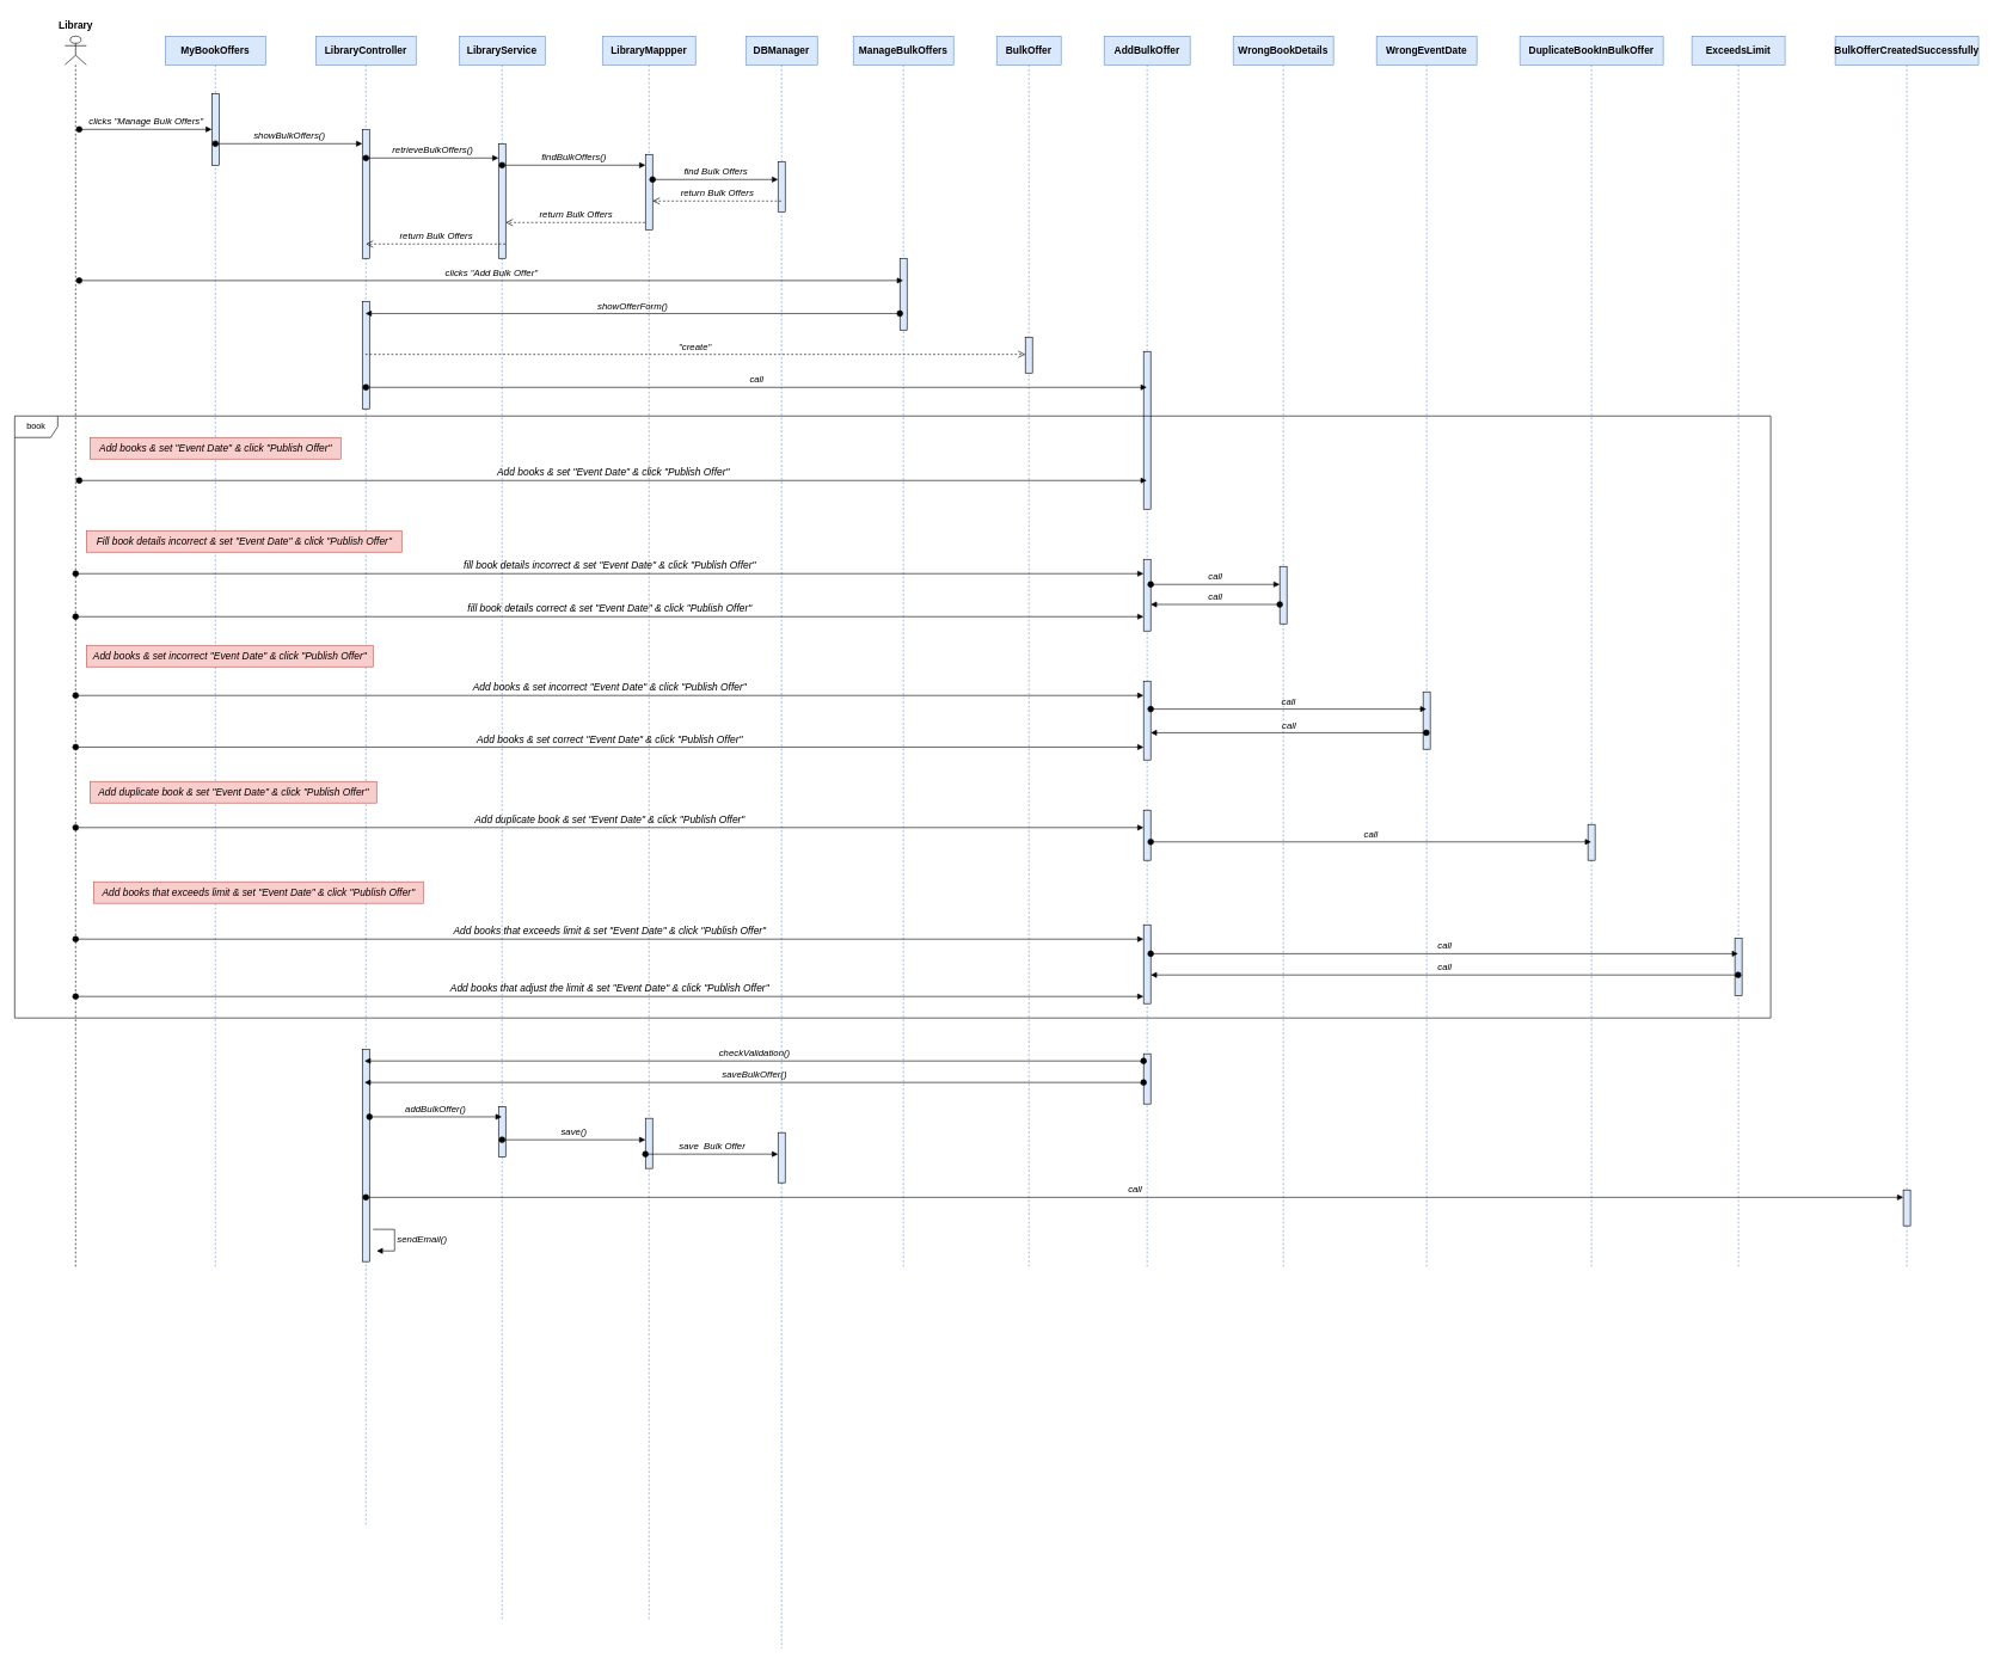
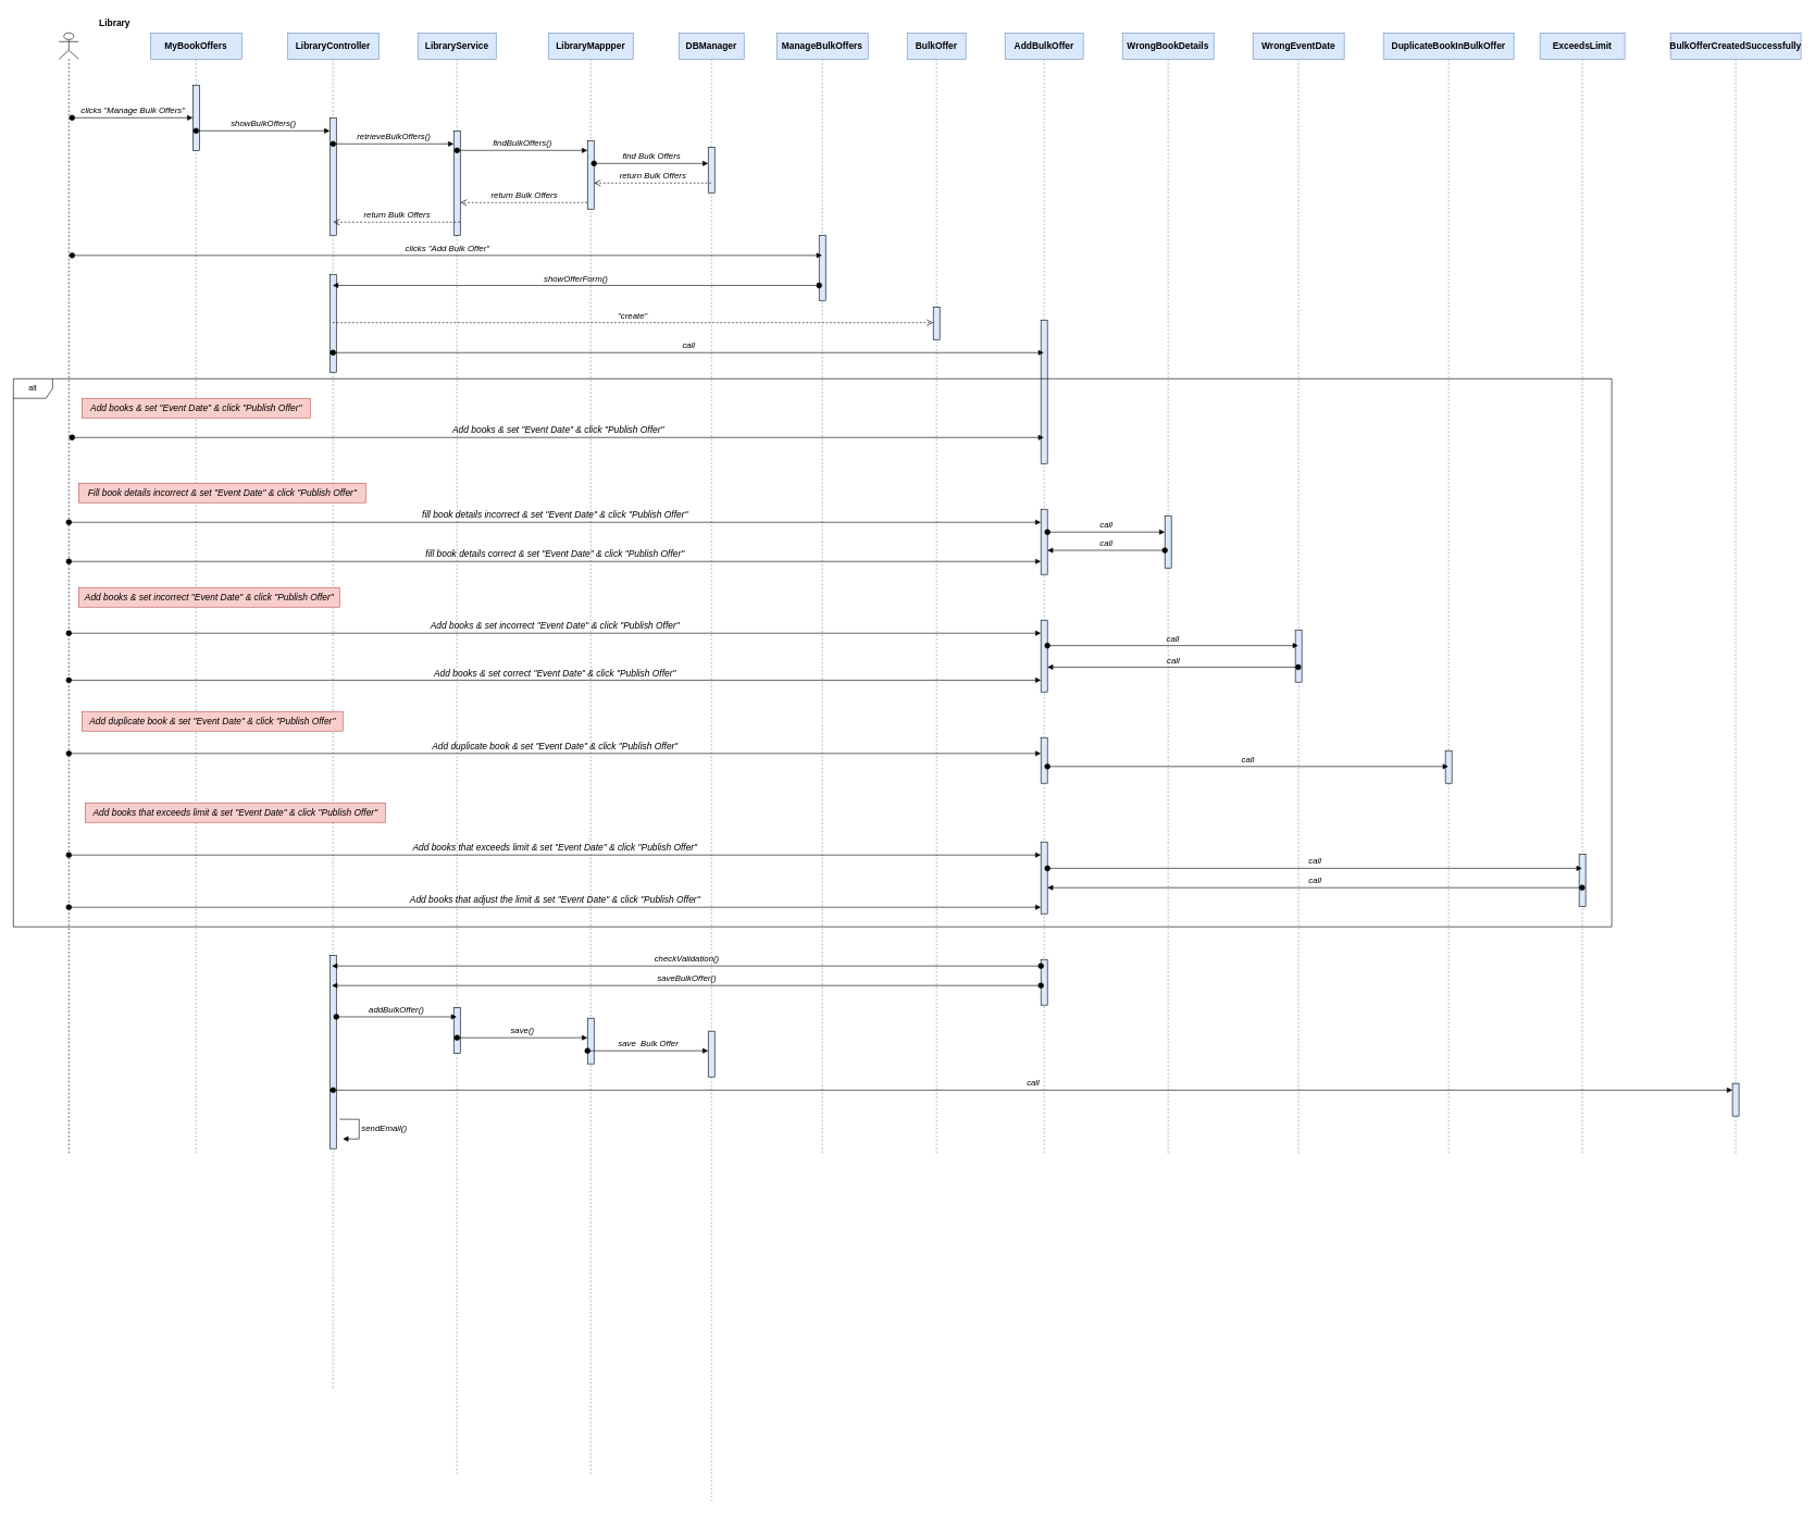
- <mxCell id="15" value="Library" style="text;html=1;align=center;verticalAlign=middle;resizable=0;points=[];autosize=1;strokeColor=none;fillColor=none;fontSize=14;fontStyle=1" vertex="1" parent="1"><mxGeometry x="70" y="20" width="70" height="30" as="geometry" /></mxCell>
+ <mxCell id="15" value="Library" style="text;html=1;align=center;verticalAlign=middle;resizable=0;points=[];autosize=1;strokeColor=none;fillColor=none;fontSize=14;fontStyle=1" vertex="1" parent="1"><mxGeometry x="140" y="20" width="70" height="30" as="geometry" /></mxCell>
- <mxCell id="38" value="book" style="shape=umlFrame;whiteSpace=wrap;html=1;pointerEvents=0;" vertex="1" parent="1"><mxGeometry x="20" y="580" width="2450" height="840" as="geometry" /></mxCell>
+ <mxCell id="38" value="alt" style="shape=umlFrame;whiteSpace=wrap;html=1;pointerEvents=0;" vertex="1" parent="1"><mxGeometry x="20" y="580" width="2450" height="840" as="geometry" /></mxCell>
